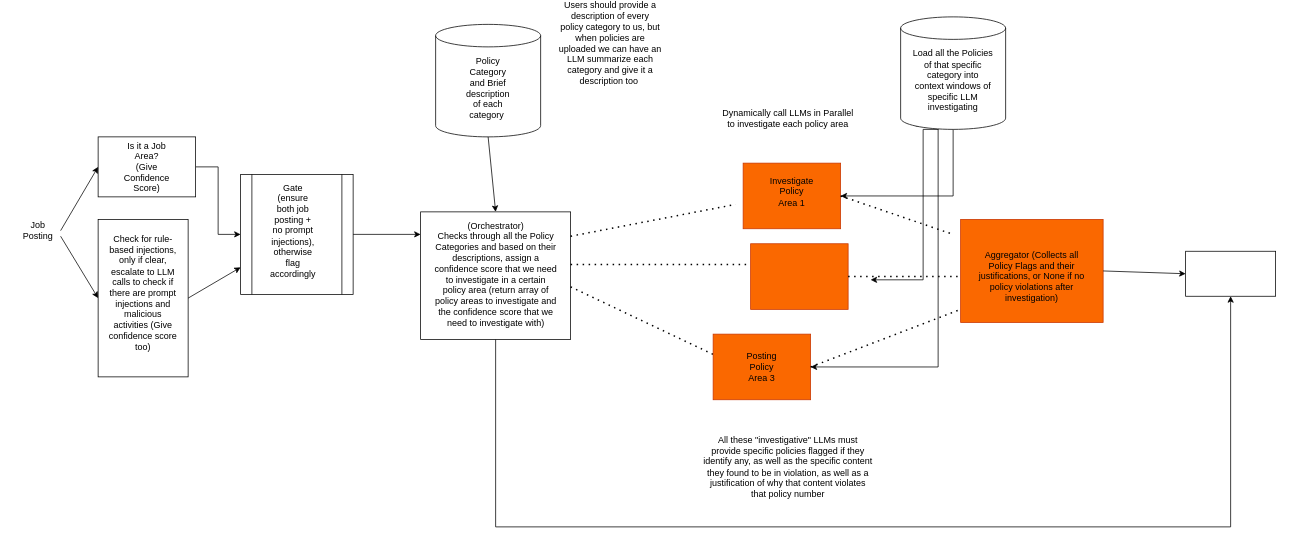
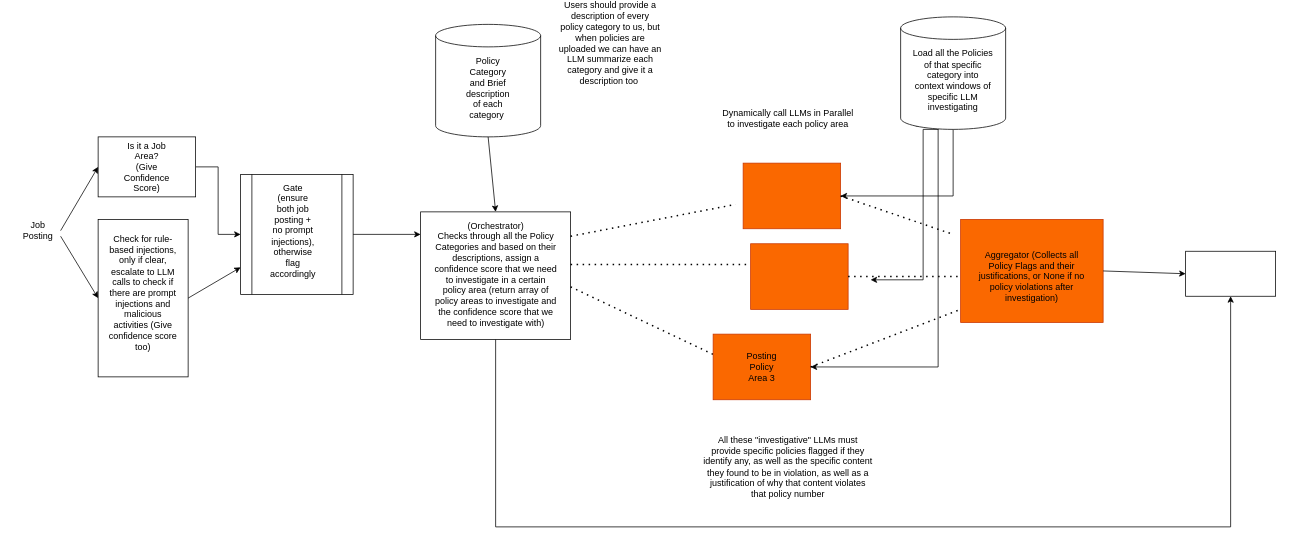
- <mxCell id="32" value="Investigate Policy Area 1" style="text;html=1;align=center;verticalAlign=middle;whiteSpace=wrap;rounded=0;" vertex="1" parent="1"><mxGeometry x="1025" y="237.5" width="60" height="30" as="geometry" /></mxCell>
